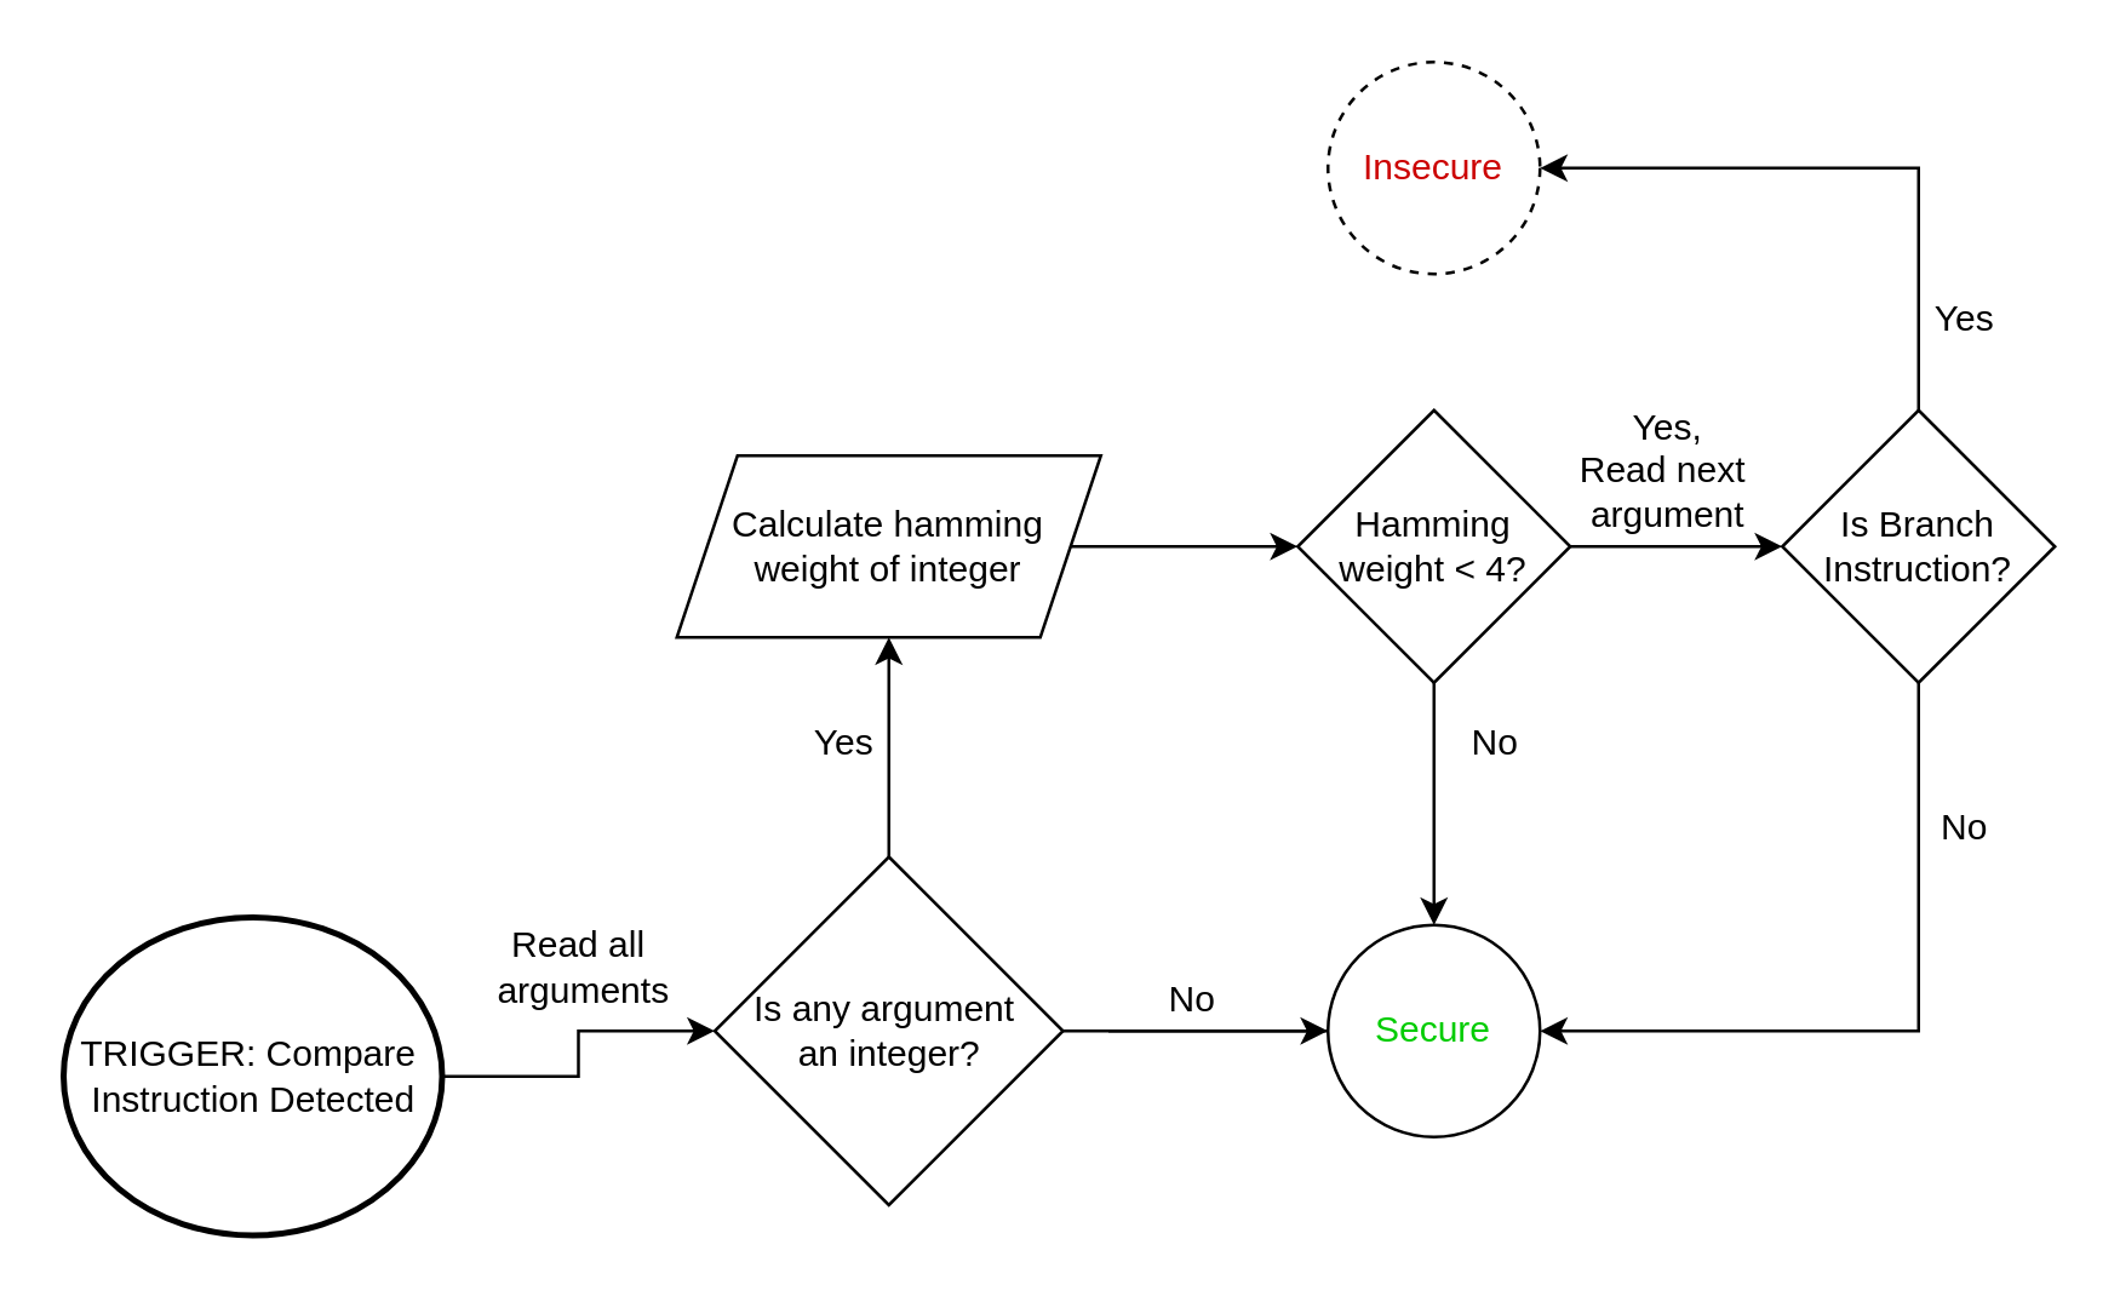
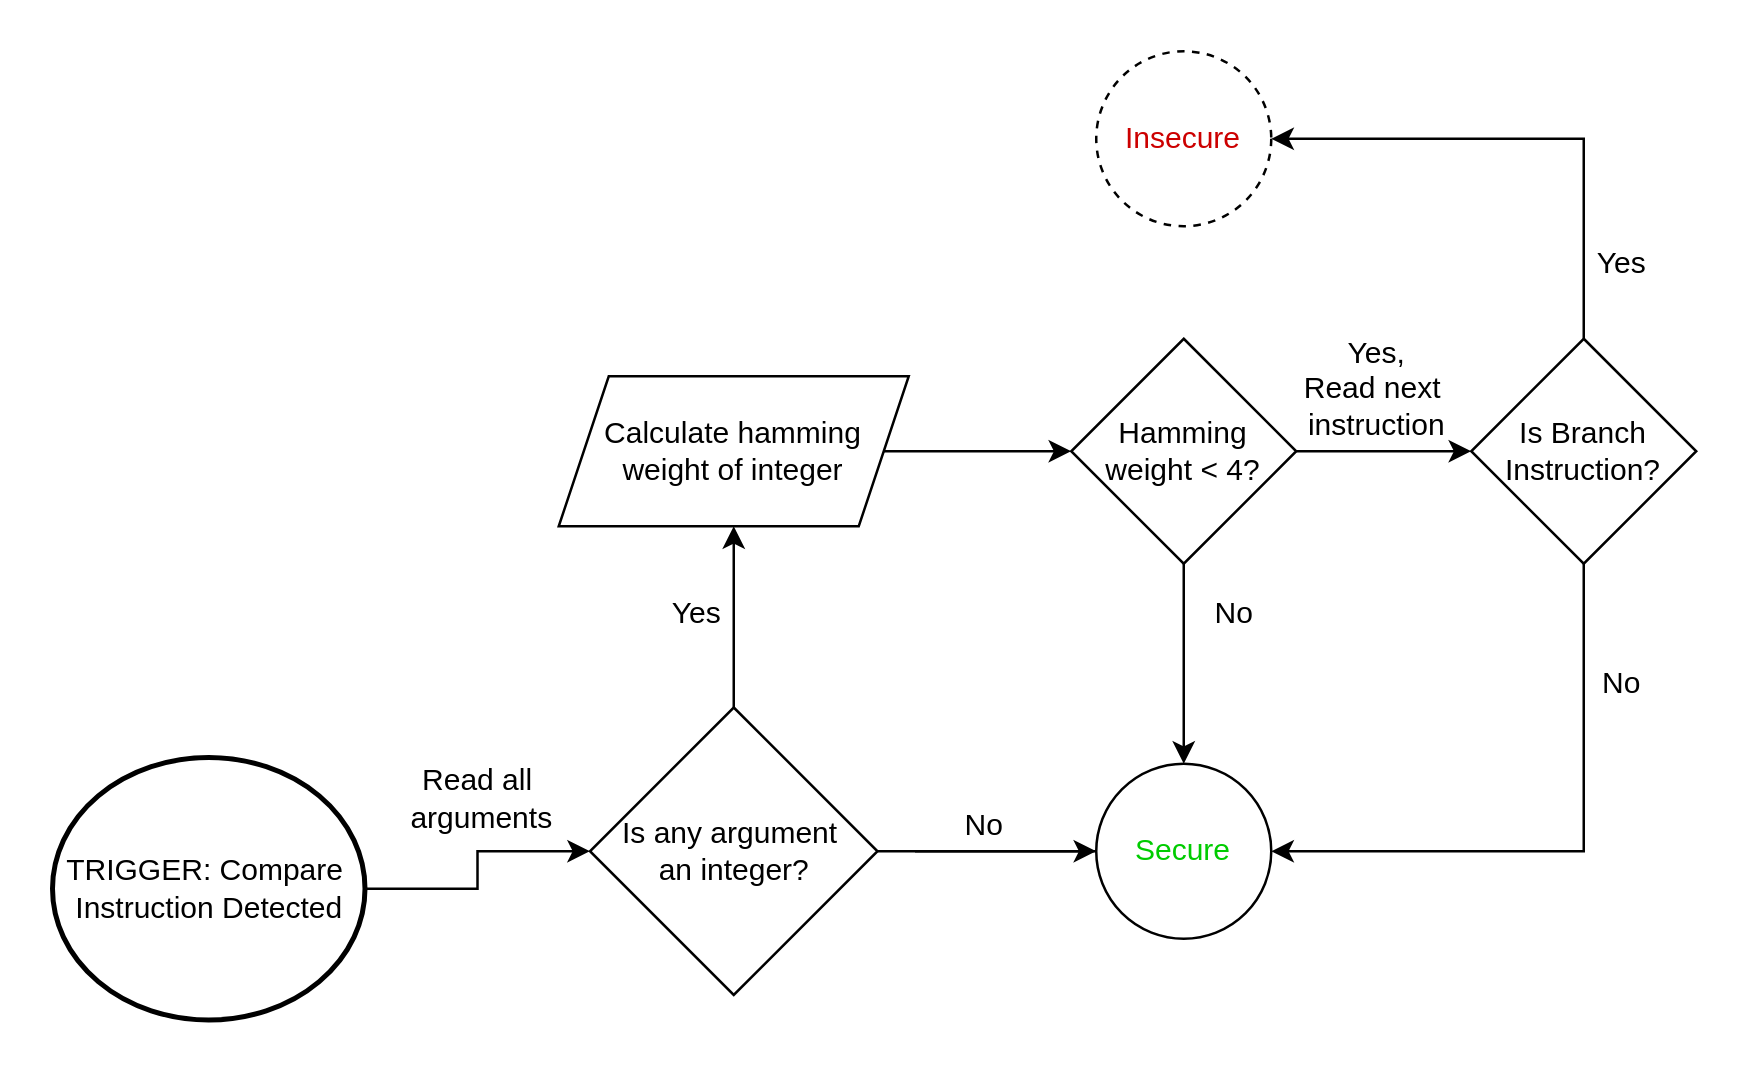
- <mxCell id="18" value="Yes,&lt;div&gt;Read next&amp;nbsp;&lt;div&gt;argument&lt;/div&gt;&lt;/div&gt;" style="text;html=1;align=center;verticalAlign=middle;resizable=0;points=[];autosize=1;strokeColor=none;fillColor=none;" vertex="1" parent="1"><mxGeometry x="510" y="125" width="80" height="60" as="geometry" /></mxCell>
+ <mxCell id="18" value="Yes,&lt;div&gt;Read next&amp;nbsp;&lt;div&gt;instruction&lt;/div&gt;&lt;/div&gt;" style="text;html=1;align=center;verticalAlign=middle;resizable=0;points=[];autosize=1;strokeColor=none;fillColor=none;" vertex="1" parent="1"><mxGeometry x="510" y="125" width="80" height="60" as="geometry" /></mxCell>
